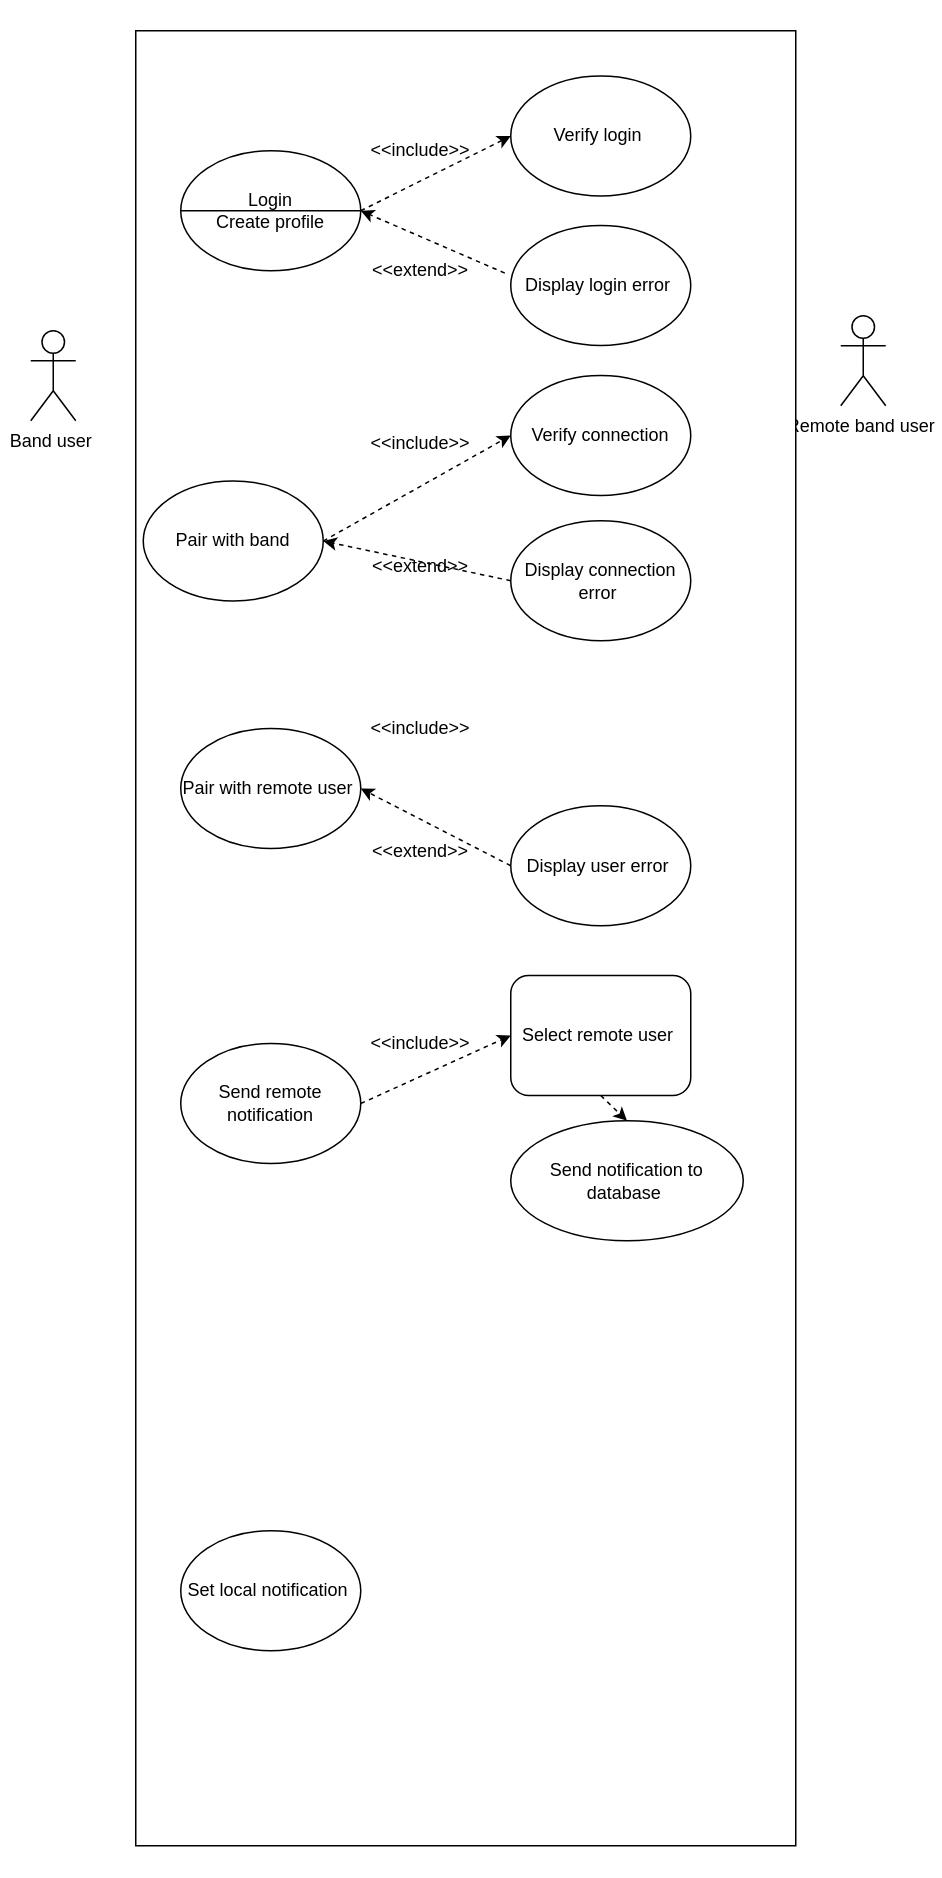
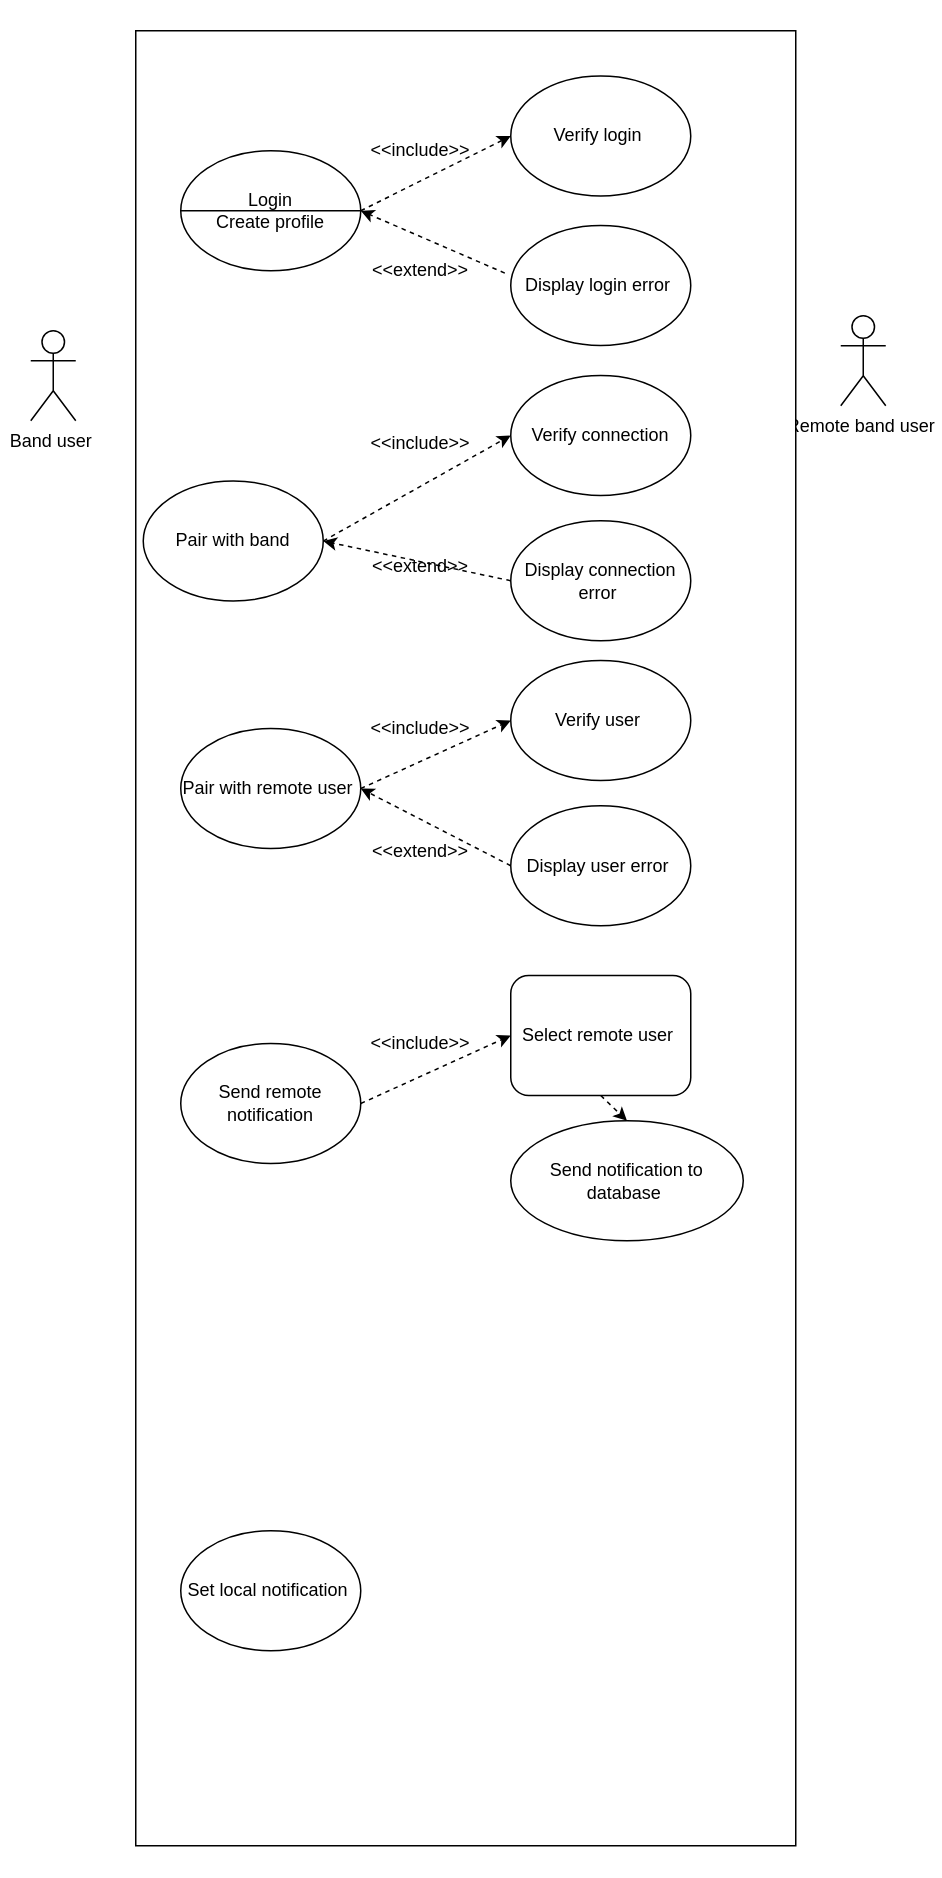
+ <mxCell id="22" value="Verify user&amp;nbsp;" style="ellipse;whiteSpace=wrap;html=1;" vertex="1" parent="1"><mxGeometry x="340" y="439.833" width="120" height="80" as="geometry" /></mxCell>
+ <mxCell id="24" value="" style="endArrow=classic;html=1;dashed=1;entryX=0;entryY=0.5;entryDx=0;entryDy=0;exitX=1;exitY=0.5;exitDx=0;exitDy=0;" edge="1" parent="1" source="21" target="22"><mxGeometry width="50" height="50" relative="1" as="geometry"><mxPoint x="20" y="720" as="sourcePoint" /><mxPoint x="60" y="960" as="targetPoint" /></mxGeometry></mxCell>
